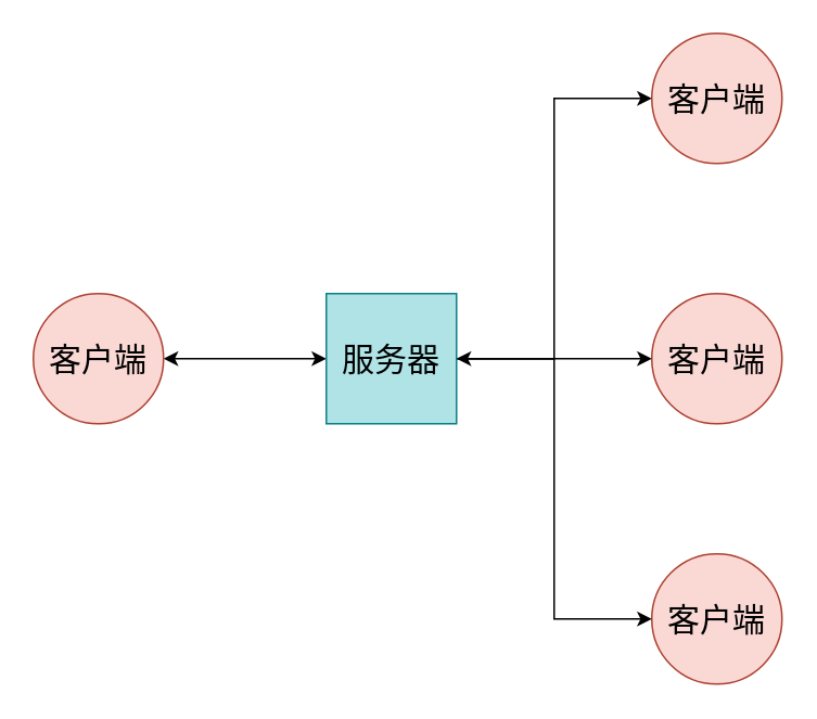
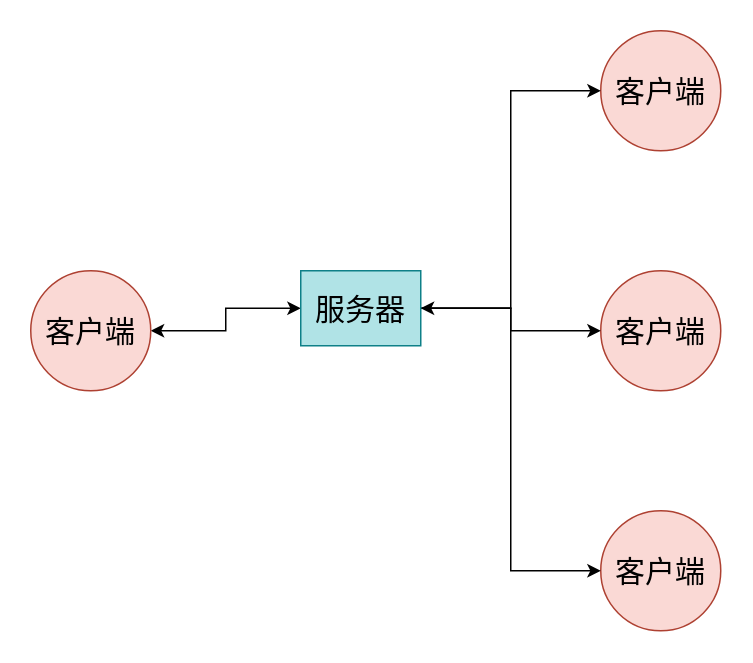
- <mxCell id="10" value="服务器" style="whiteSpace=wrap;html=1;aspect=fixed;fontFamily=楷体;fontSize=20;fillColor=#b0e3e6;strokeColor=#0e8088;fontColor=#000000;" vertex="1" parent="1"><mxGeometry x="200" y="180" width="80" height="80" as="geometry" /></mxCell>
+ <mxCell id="10" value="服务器" style="whiteSpace=wrap;html=1;aspect=fixed;fontFamily=楷体;fontSize=20;fillColor=#b0e3e6;strokeColor=#0e8088;fontColor=#000000;" vertex="1" parent="1"><mxGeometry x="200" y="180" width="80" height="50" as="geometry" /></mxCell>
